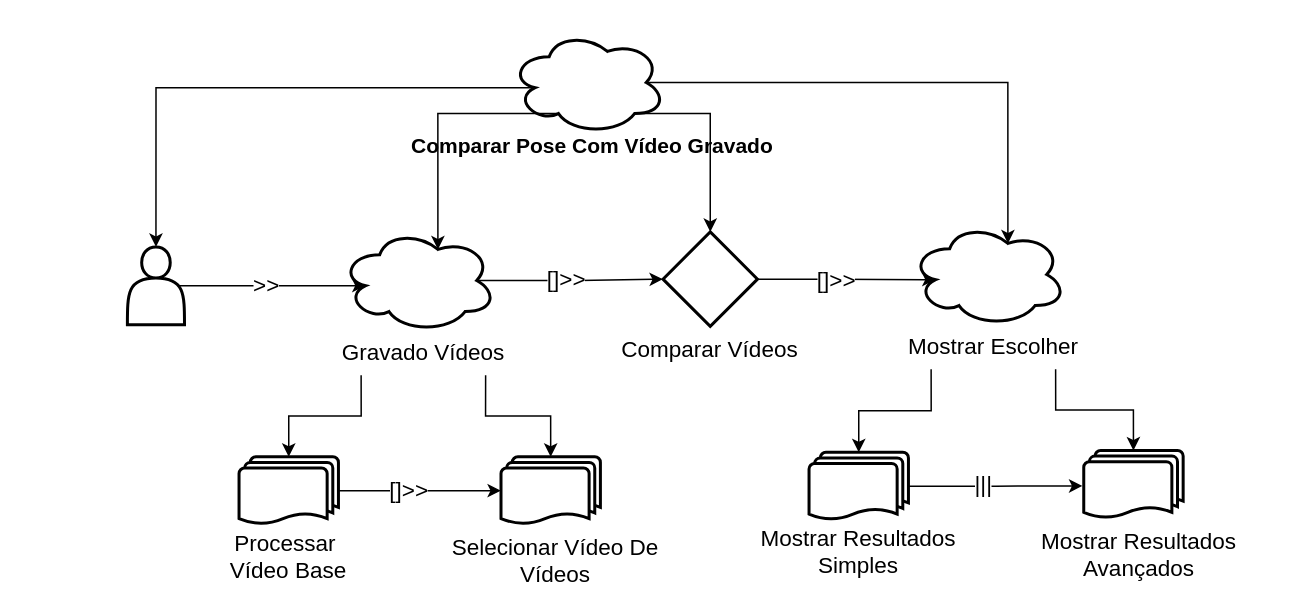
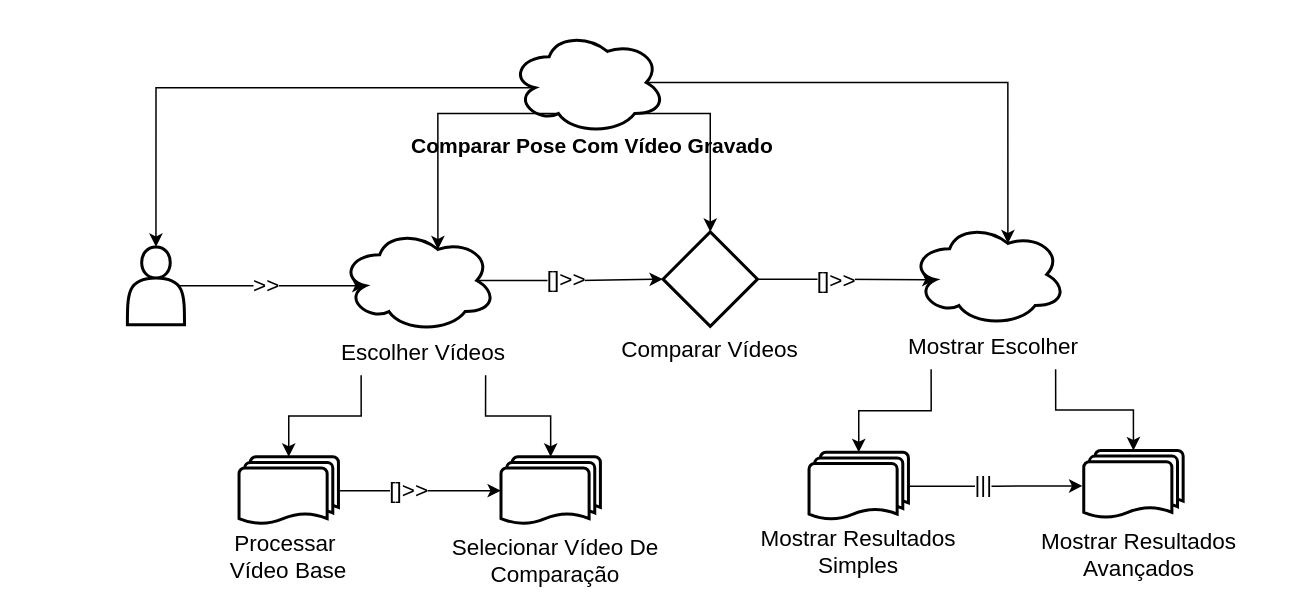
- <mxCell id="12" value="&lt;span style=&quot;font-size: 15px;&quot;&gt;Gravado Vídeos&lt;/span&gt;" style="text;whiteSpace=wrap;html=1;labelBackgroundColor=none;align=center;" vertex="1" parent="10"><mxGeometry y="67.45" width="166" height="30.28" as="geometry" /></mxCell>
+ <mxCell id="12" value="&lt;span style=&quot;font-size: 15px;&quot;&gt;Escolher Vídeos&lt;/span&gt;" style="text;whiteSpace=wrap;html=1;labelBackgroundColor=none;align=center;" vertex="1" parent="10"><mxGeometry y="67.45" width="166" height="30.28" as="geometry" /></mxCell>
- <mxCell id="7" value="&lt;span style=&quot;font-size: 15px;&quot;&gt;Selecionar Vídeo De Vídeos&lt;/span&gt;" style="text;whiteSpace=wrap;html=1;labelBackgroundColor=none;align=center;" vertex="1" parent="5"><mxGeometry y="45.18" width="166" height="30.28" as="geometry" /></mxCell>
+ <mxCell id="7" value="&lt;span style=&quot;font-size: 15px;&quot;&gt;Selecionar Vídeo De Comparação&lt;/span&gt;" style="text;whiteSpace=wrap;html=1;labelBackgroundColor=none;align=center;" vertex="1" parent="5"><mxGeometry y="45.18" width="166" height="30.28" as="geometry" /></mxCell>
